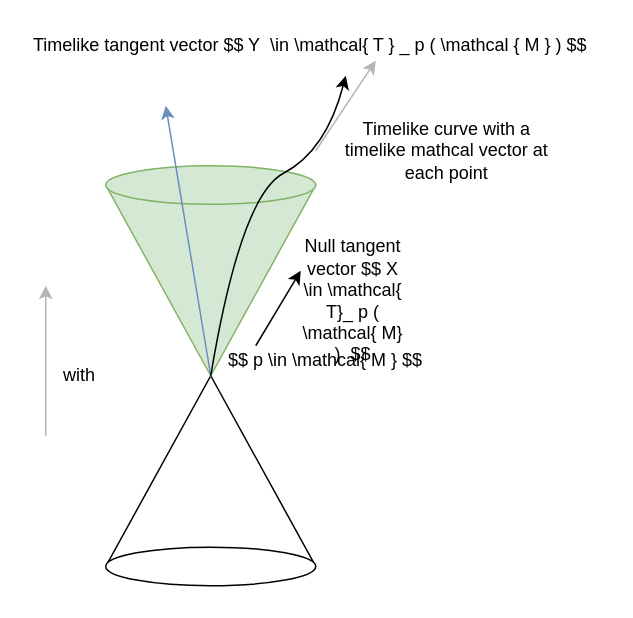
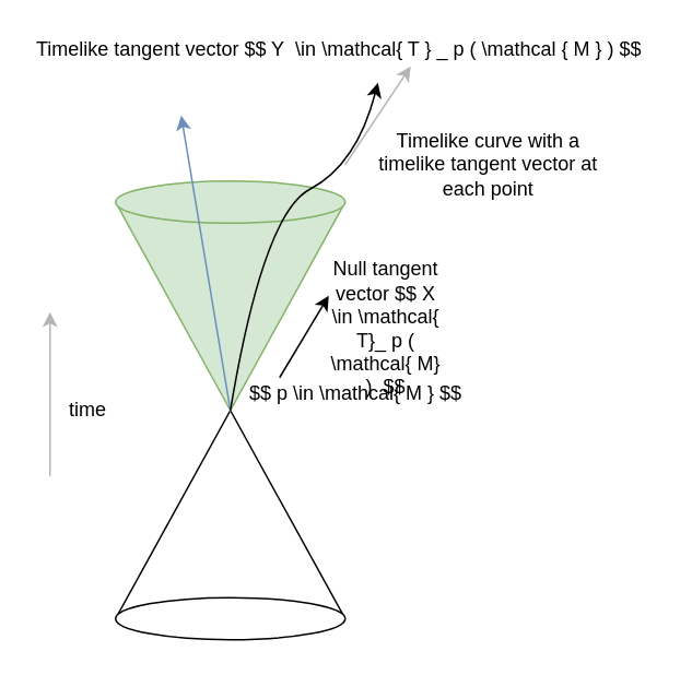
- <mxCell id="14" value="Timelike curve with a timelike mathcal vector at each point" style="text;html=1;strokeColor=none;fillColor=none;align=center;verticalAlign=middle;whiteSpace=wrap;rounded=0;" vertex="1" parent="1"><mxGeometry x="220" y="90" width="155" height="20" as="geometry" /></mxCell>
+ <mxCell id="14" value="Timelike curve with a timelike tangent vector at each point" style="text;html=1;strokeColor=none;fillColor=none;align=center;verticalAlign=middle;whiteSpace=wrap;rounded=0;" vertex="1" parent="1"><mxGeometry x="220" y="90" width="155" height="20" as="geometry" /></mxCell>
- <mxCell id="12" value="with" style="text;html=1;resizable=0;points=[];autosize=1;align=left;verticalAlign=top;spacingTop=-4;" vertex="1" parent="1"><mxGeometry x="40" y="240" width="40" height="20" as="geometry" /></mxCell>
+ <mxCell id="12" value="time" style="text;html=1;resizable=0;points=[];autosize=1;align=left;verticalAlign=top;spacingTop=-4;" vertex="1" parent="1"><mxGeometry x="40" y="240" width="40" height="20" as="geometry" /></mxCell>
